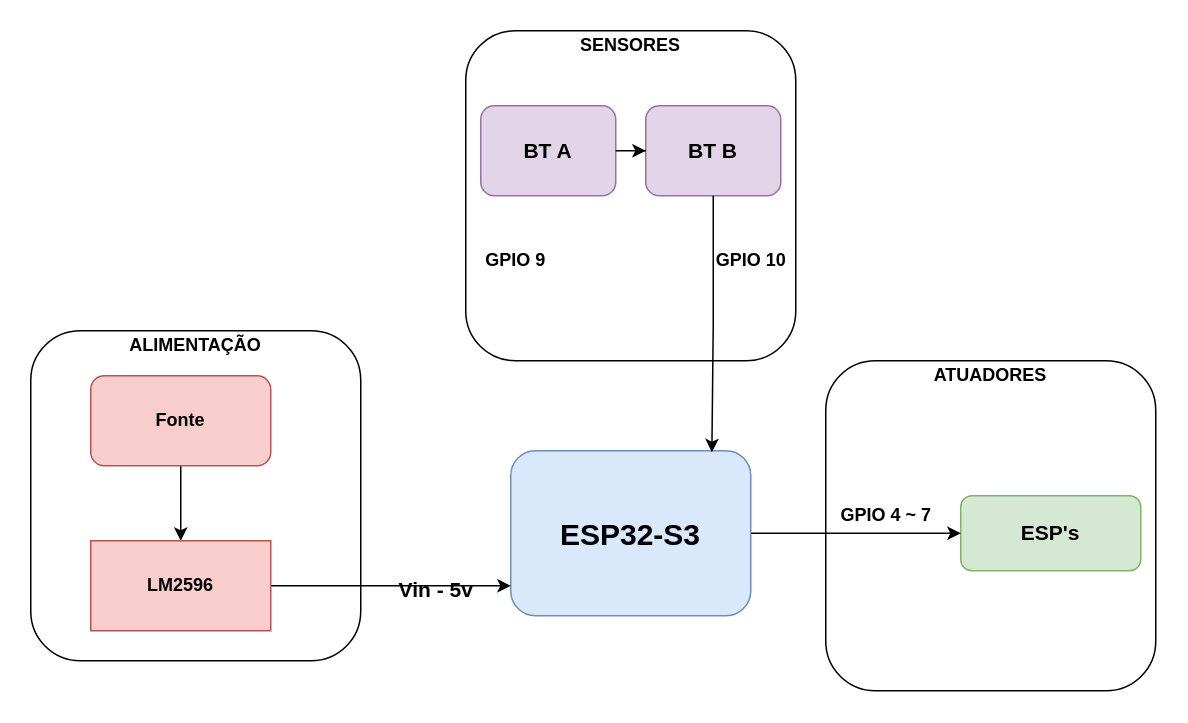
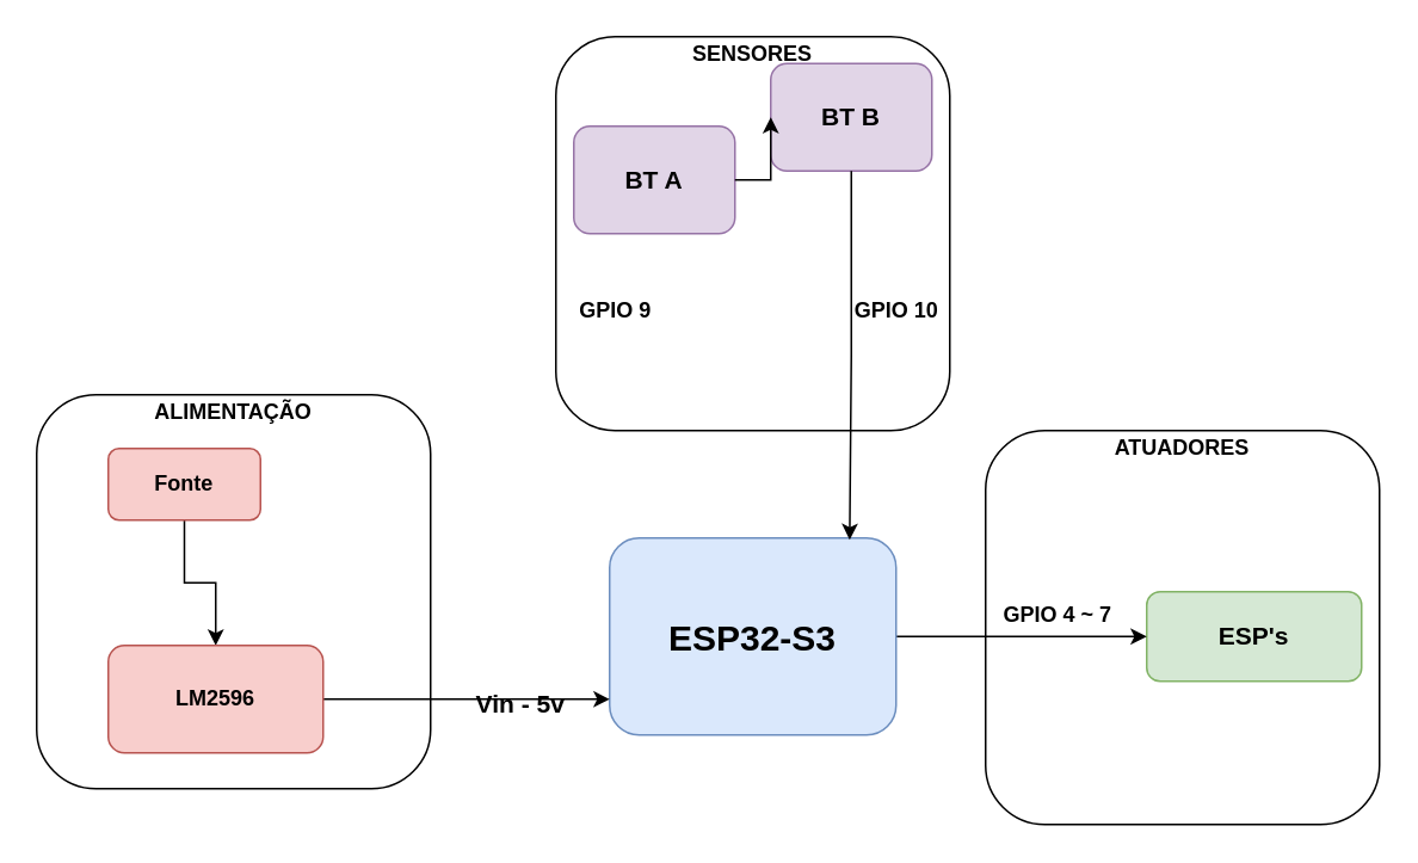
- <mxCell id="15" value="&lt;font style=&quot;font-size: 14px;&quot;&gt;&lt;b&gt;BT B&lt;/b&gt;&lt;/font&gt;" style="rounded=1;whiteSpace=wrap;html=1;fillColor=#e1d5e7;strokeColor=#9673a6;" vertex="1" parent="1"><mxGeometry x="430" y="70" width="90" height="60" as="geometry" /></mxCell>
+ <mxCell id="15" value="&lt;font style=&quot;font-size: 14px;&quot;&gt;&lt;b&gt;BT B&lt;/b&gt;&lt;/font&gt;" style="rounded=1;whiteSpace=wrap;html=1;fillColor=#e1d5e7;strokeColor=#9673a6;" vertex="1" parent="1"><mxGeometry x="430" y="35" width="90" height="60" as="geometry" /></mxCell>
- <mxCell id="8" value="&lt;b&gt;Fonte&lt;/b&gt;" style="rounded=1;whiteSpace=wrap;html=1;fillColor=#f8cecc;strokeColor=#b85450;" parent="1" vertex="1"><mxGeometry x="60" y="250" width="120" height="60" as="geometry" /></mxCell>
+ <mxCell id="8" value="&lt;b&gt;Fonte&lt;/b&gt;" style="rounded=1;whiteSpace=wrap;html=1;fillColor=#f8cecc;strokeColor=#b85450;" parent="1" vertex="1"><mxGeometry x="60" y="250" width="85" height="40" as="geometry" /></mxCell>
- <mxCell id="10" value="&lt;b&gt;LM2596&lt;/b&gt;" style="whiteSpace=wrap;html=1;fillColor=#f8cecc;strokeColor=#b85450;rounded=0;" parent="1" vertex="1"><mxGeometry x="60" y="360" width="120" height="60" as="geometry" /></mxCell>
+ <mxCell id="10" value="&lt;b&gt;LM2596&lt;/b&gt;" style="rounded=1;whiteSpace=wrap;html=1;fillColor=#f8cecc;strokeColor=#b85450;" parent="1" vertex="1"><mxGeometry x="60" y="360" width="120" height="60" as="geometry" /></mxCell>
